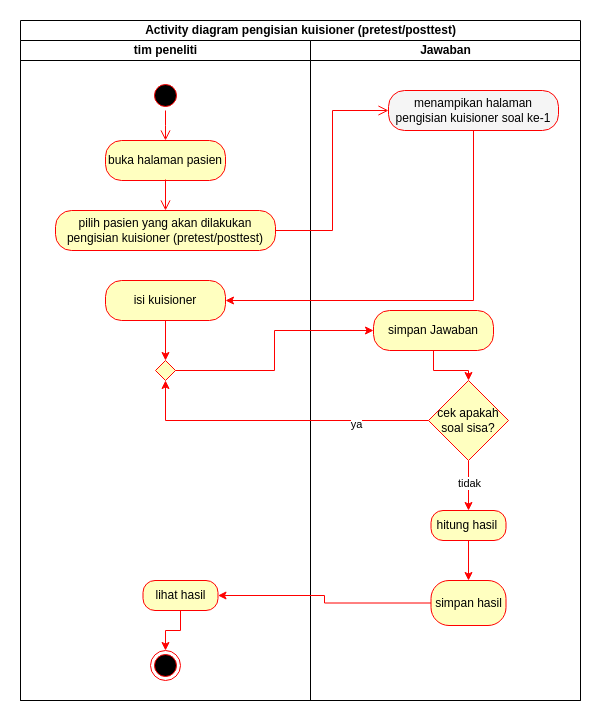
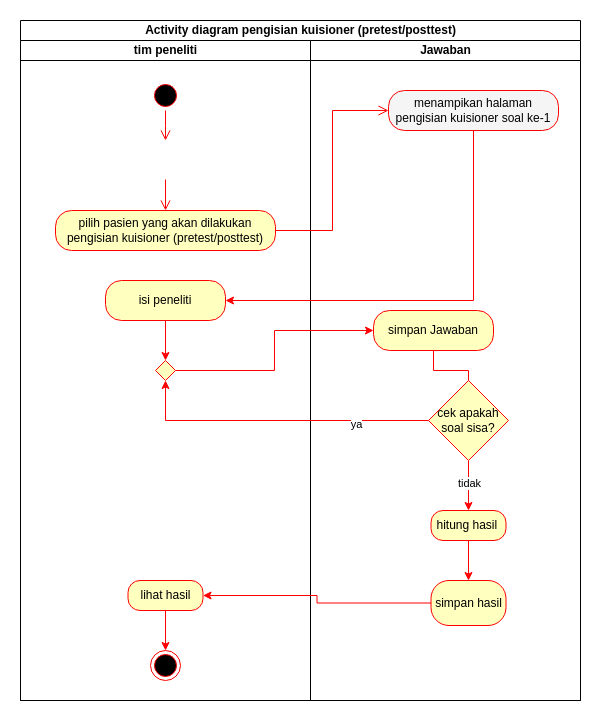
- <mxCell id="6" value="buka halaman pasien" style="rounded=1;whiteSpace=wrap;html=1;arcSize=40;fontColor=#000000;fillColor=#ffffc0;strokeColor=#ff0000;" parent="3" vertex="1"><mxGeometry x="85" y="100" width="120" height="40" as="geometry" /></mxCell>
- <mxCell id="10" value="isi kuisioner" style="rounded=1;whiteSpace=wrap;html=1;arcSize=40;fontColor=#000000;fillColor=#ffffc0;strokeColor=#ff0000;" parent="3" vertex="1"><mxGeometry x="85" y="240" width="120" height="40" as="geometry" /></mxCell>
+ <mxCell id="10" value="isi peneliti" style="rounded=1;whiteSpace=wrap;html=1;arcSize=40;fontColor=#000000;fillColor=#ffffc0;strokeColor=#ff0000;" parent="3" vertex="1"><mxGeometry x="85" y="240" width="120" height="40" as="geometry" /></mxCell>
- <mxCell id="19" style="edgeStyle=orthogonalEdgeStyle;rounded=0;orthogonalLoop=1;jettySize=auto;html=1;exitX=0.5;exitY=1;exitDx=0;exitDy=0;entryX=0.5;entryY=0;entryDx=0;entryDy=0;strokeColor=#FF0000;" parent="1" source="20" target="23" edge="1"><mxGeometry relative="1" as="geometry" /></mxCell>
+ <mxCell id="19" style="edgeStyle=orthogonalEdgeStyle;rounded=0;orthogonalLoop=1;jettySize=auto;html=1;exitX=0.5;exitY=1;exitDx=0;exitDy=0;entryX=0.5;entryY=0;entryDx=0;entryDy=0;strokeColor=#FF0000;endArrow=none;" parent="1" source="20" target="23" edge="1"><mxGeometry relative="1" as="geometry" /></mxCell>
- <mxCell id="13" value="lihat hasil" style="rounded=1;whiteSpace=wrap;html=1;arcSize=40;fontColor=#000000;fillColor=#ffffc0;strokeColor=#ff0000;" parent="3" vertex="1"><mxGeometry x="122.5" y="540" width="75" height="30" as="geometry" /></mxCell>
+ <mxCell id="13" value="lihat hasil" style="rounded=1;whiteSpace=wrap;html=1;arcSize=40;fontColor=#000000;fillColor=#ffffc0;strokeColor=#ff0000;" parent="3" vertex="1"><mxGeometry x="107.5" y="540" width="75" height="30" as="geometry" /></mxCell>
